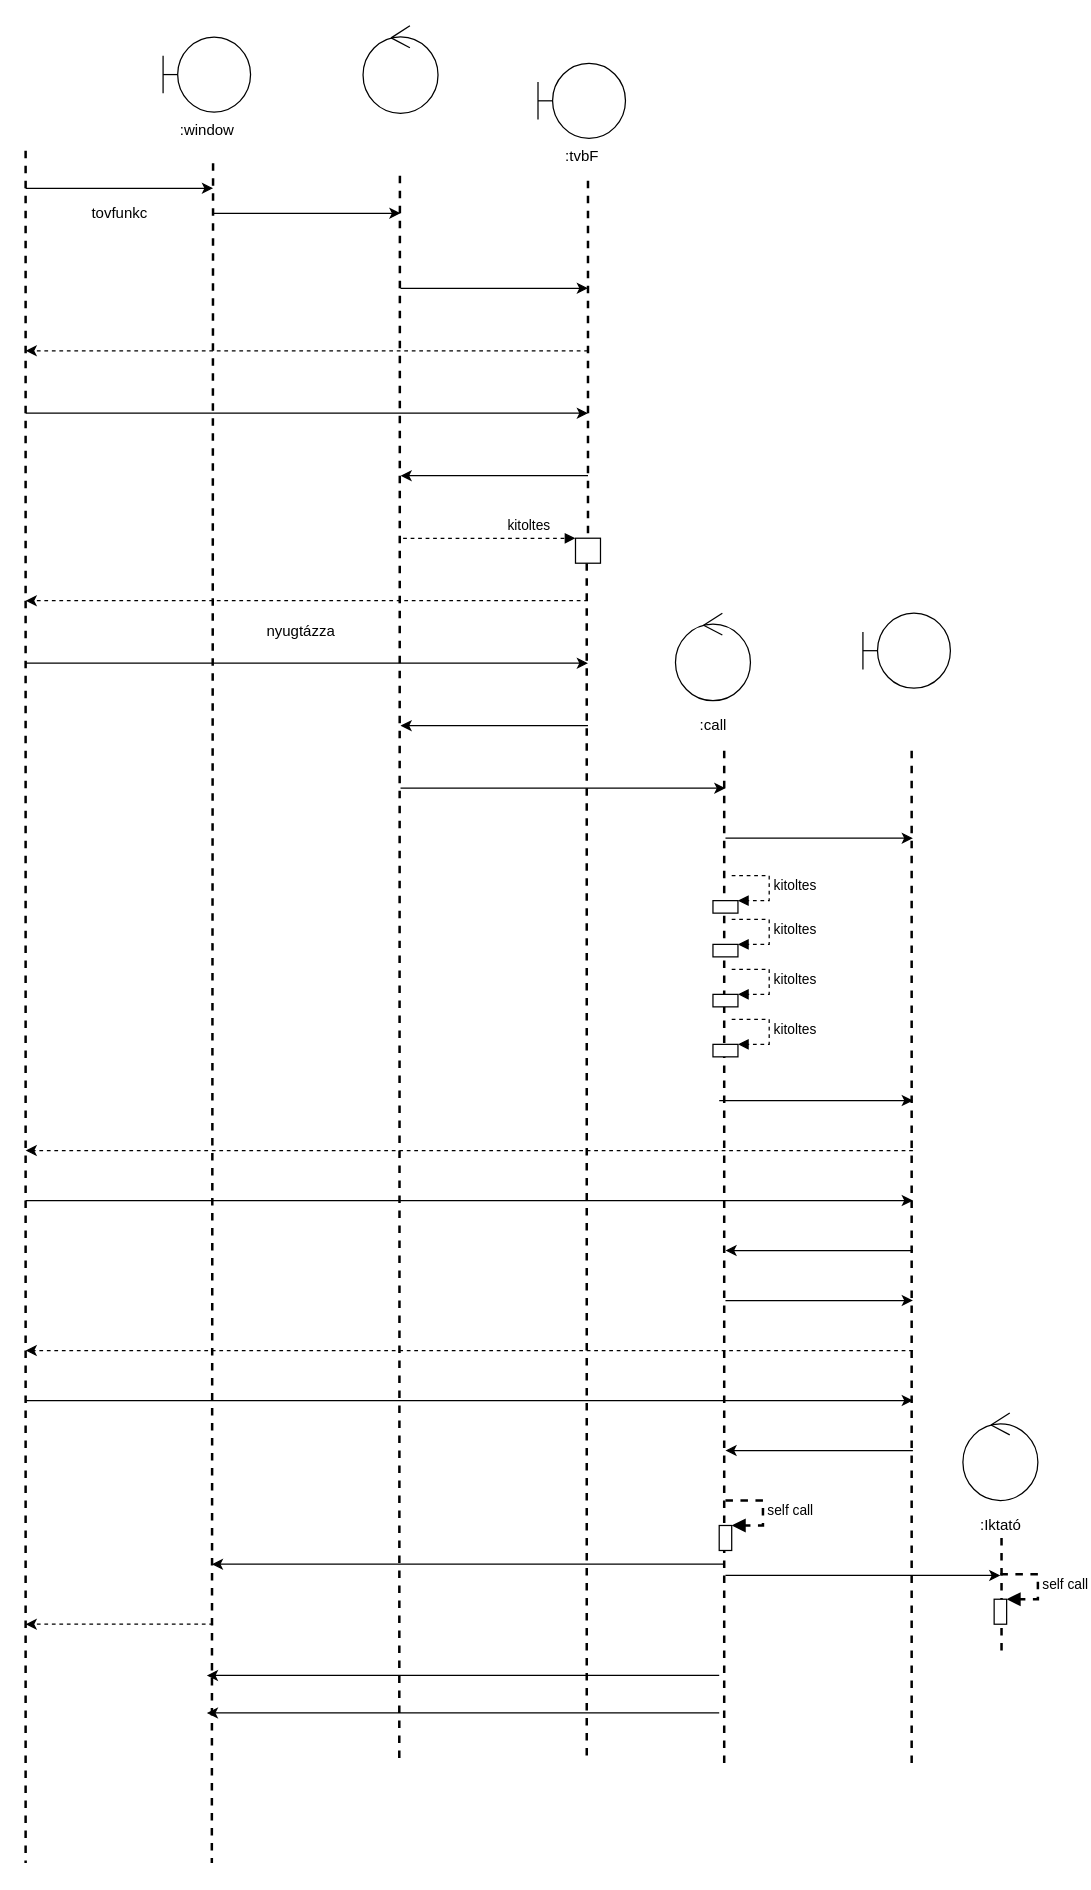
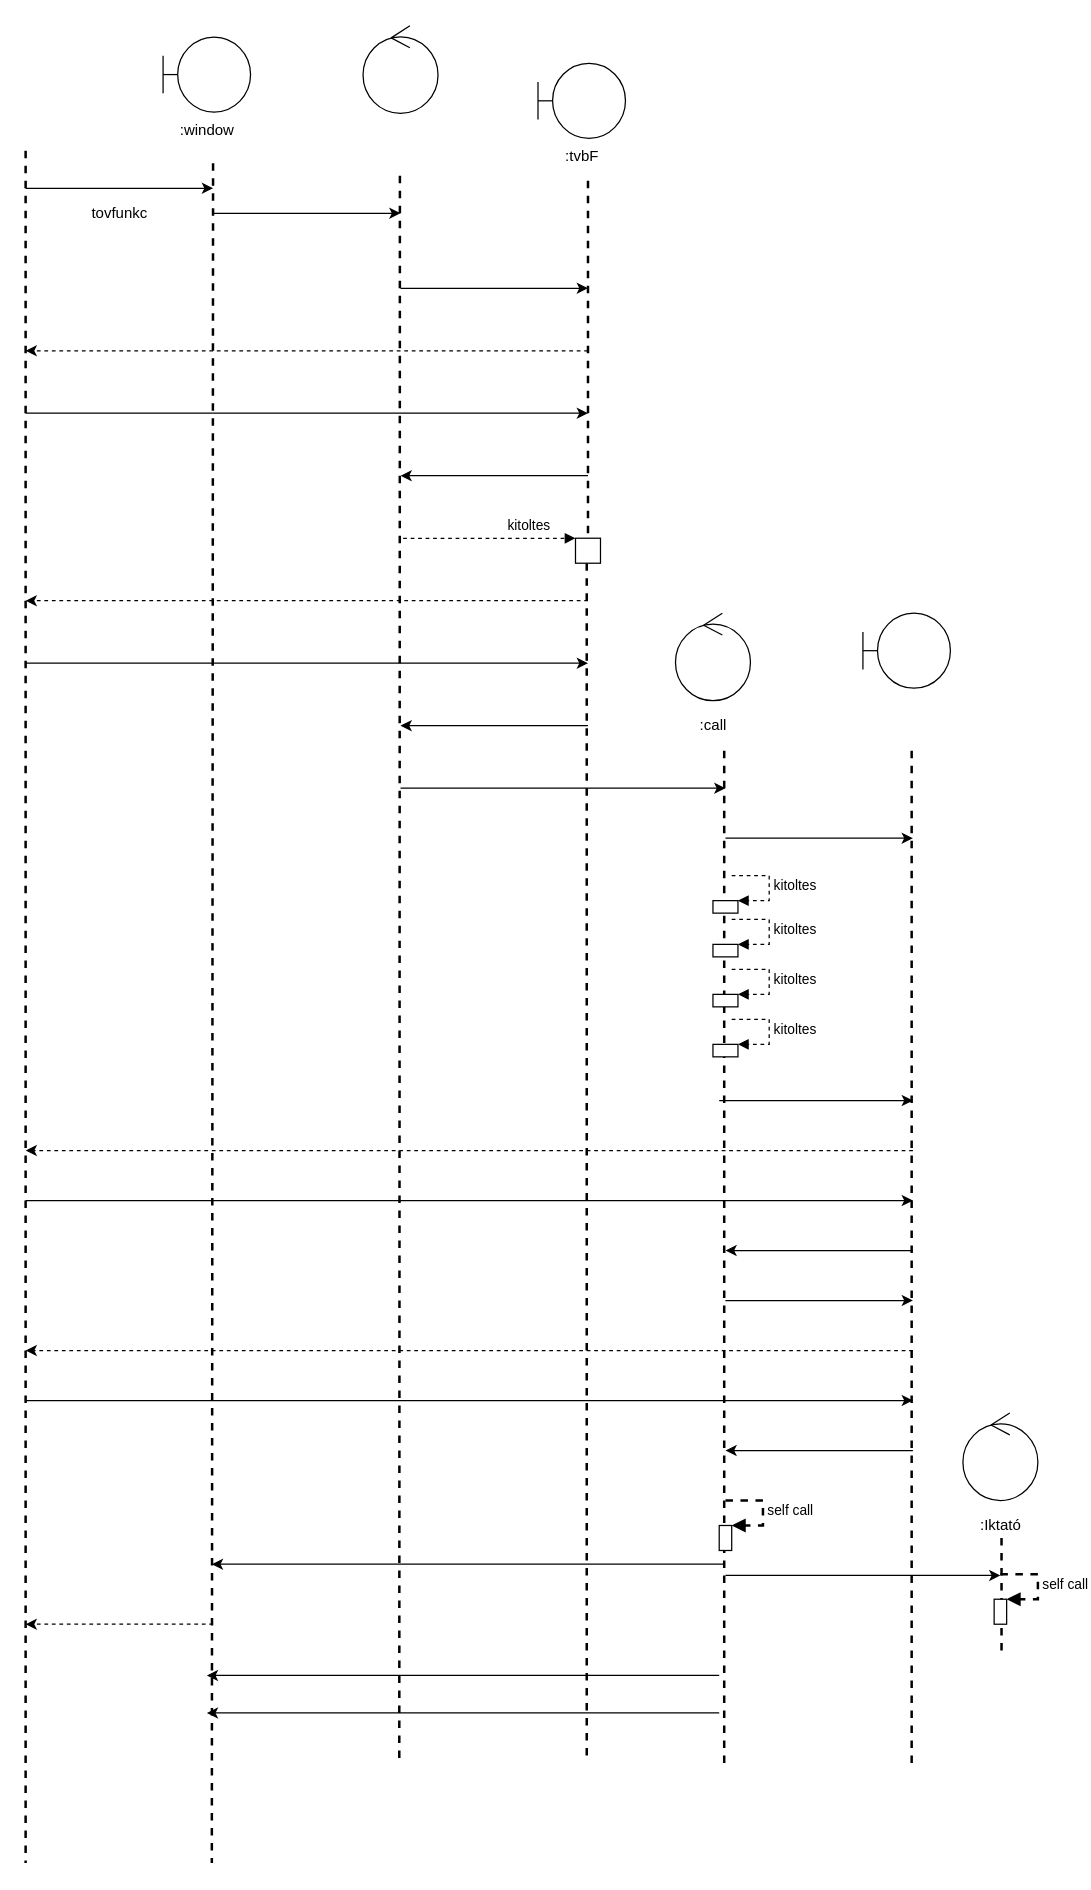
- <mxCell id="41" value="nyugtázza" style="text;html=1;align=center;verticalAlign=middle;resizable=0;points=[];autosize=1;strokeColor=none;fillColor=none;" vertex="1" parent="1"><mxGeometry x="200" y="490" width="80" height="30" as="geometry" /></mxCell>
